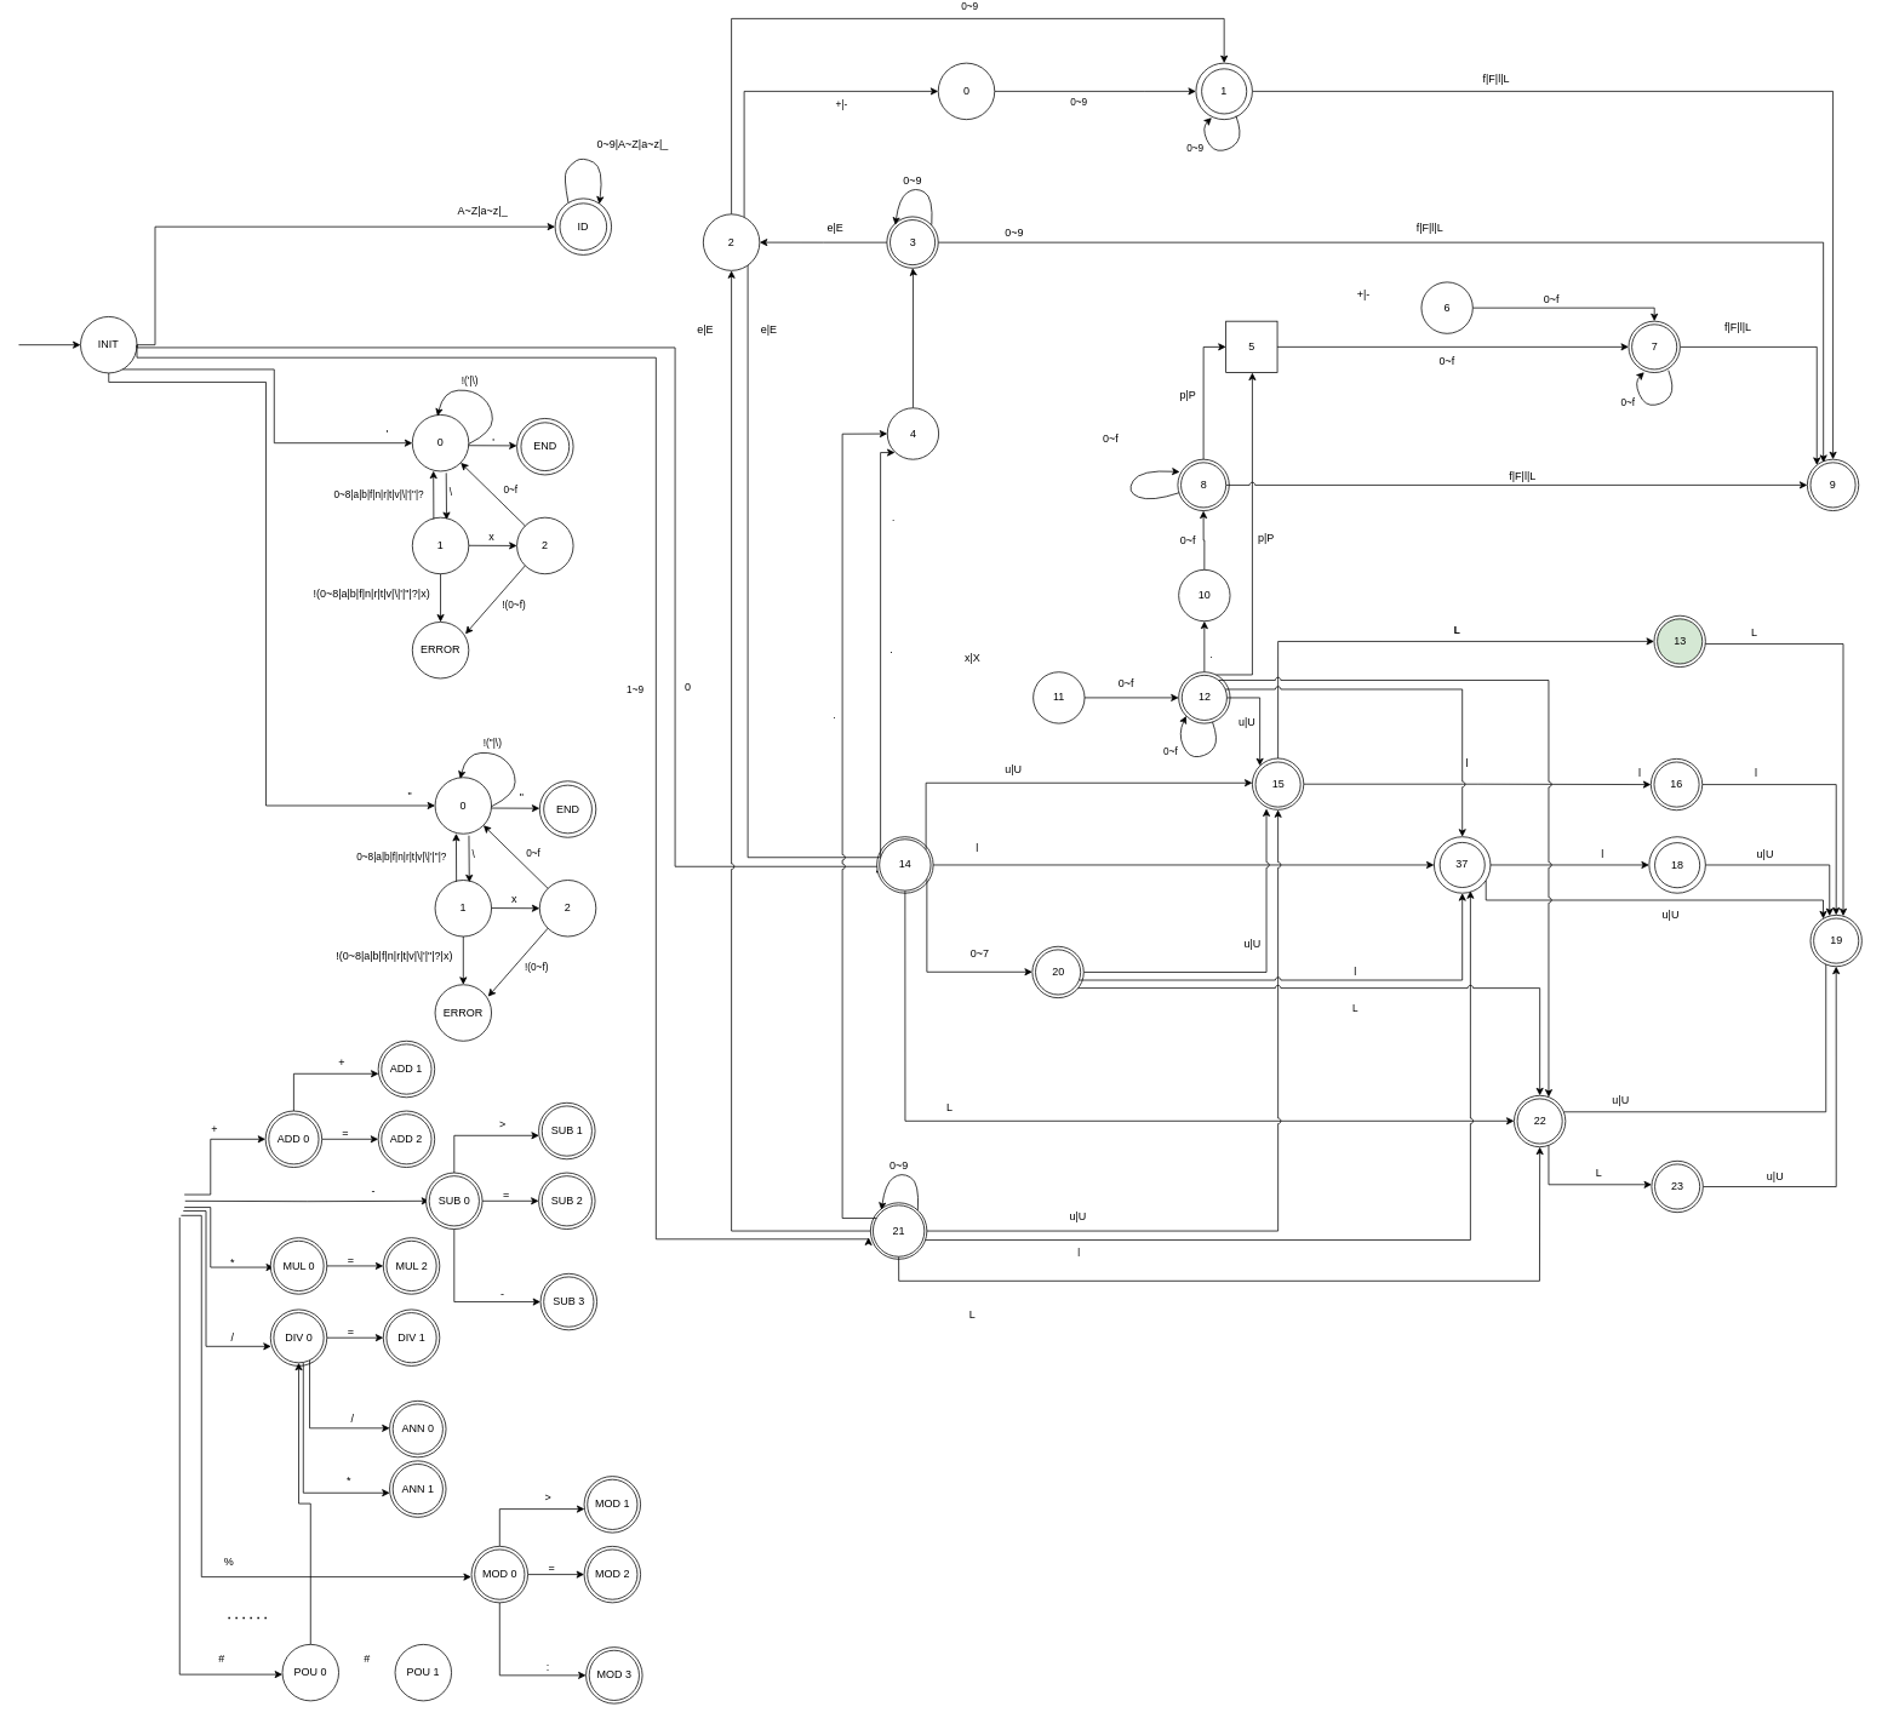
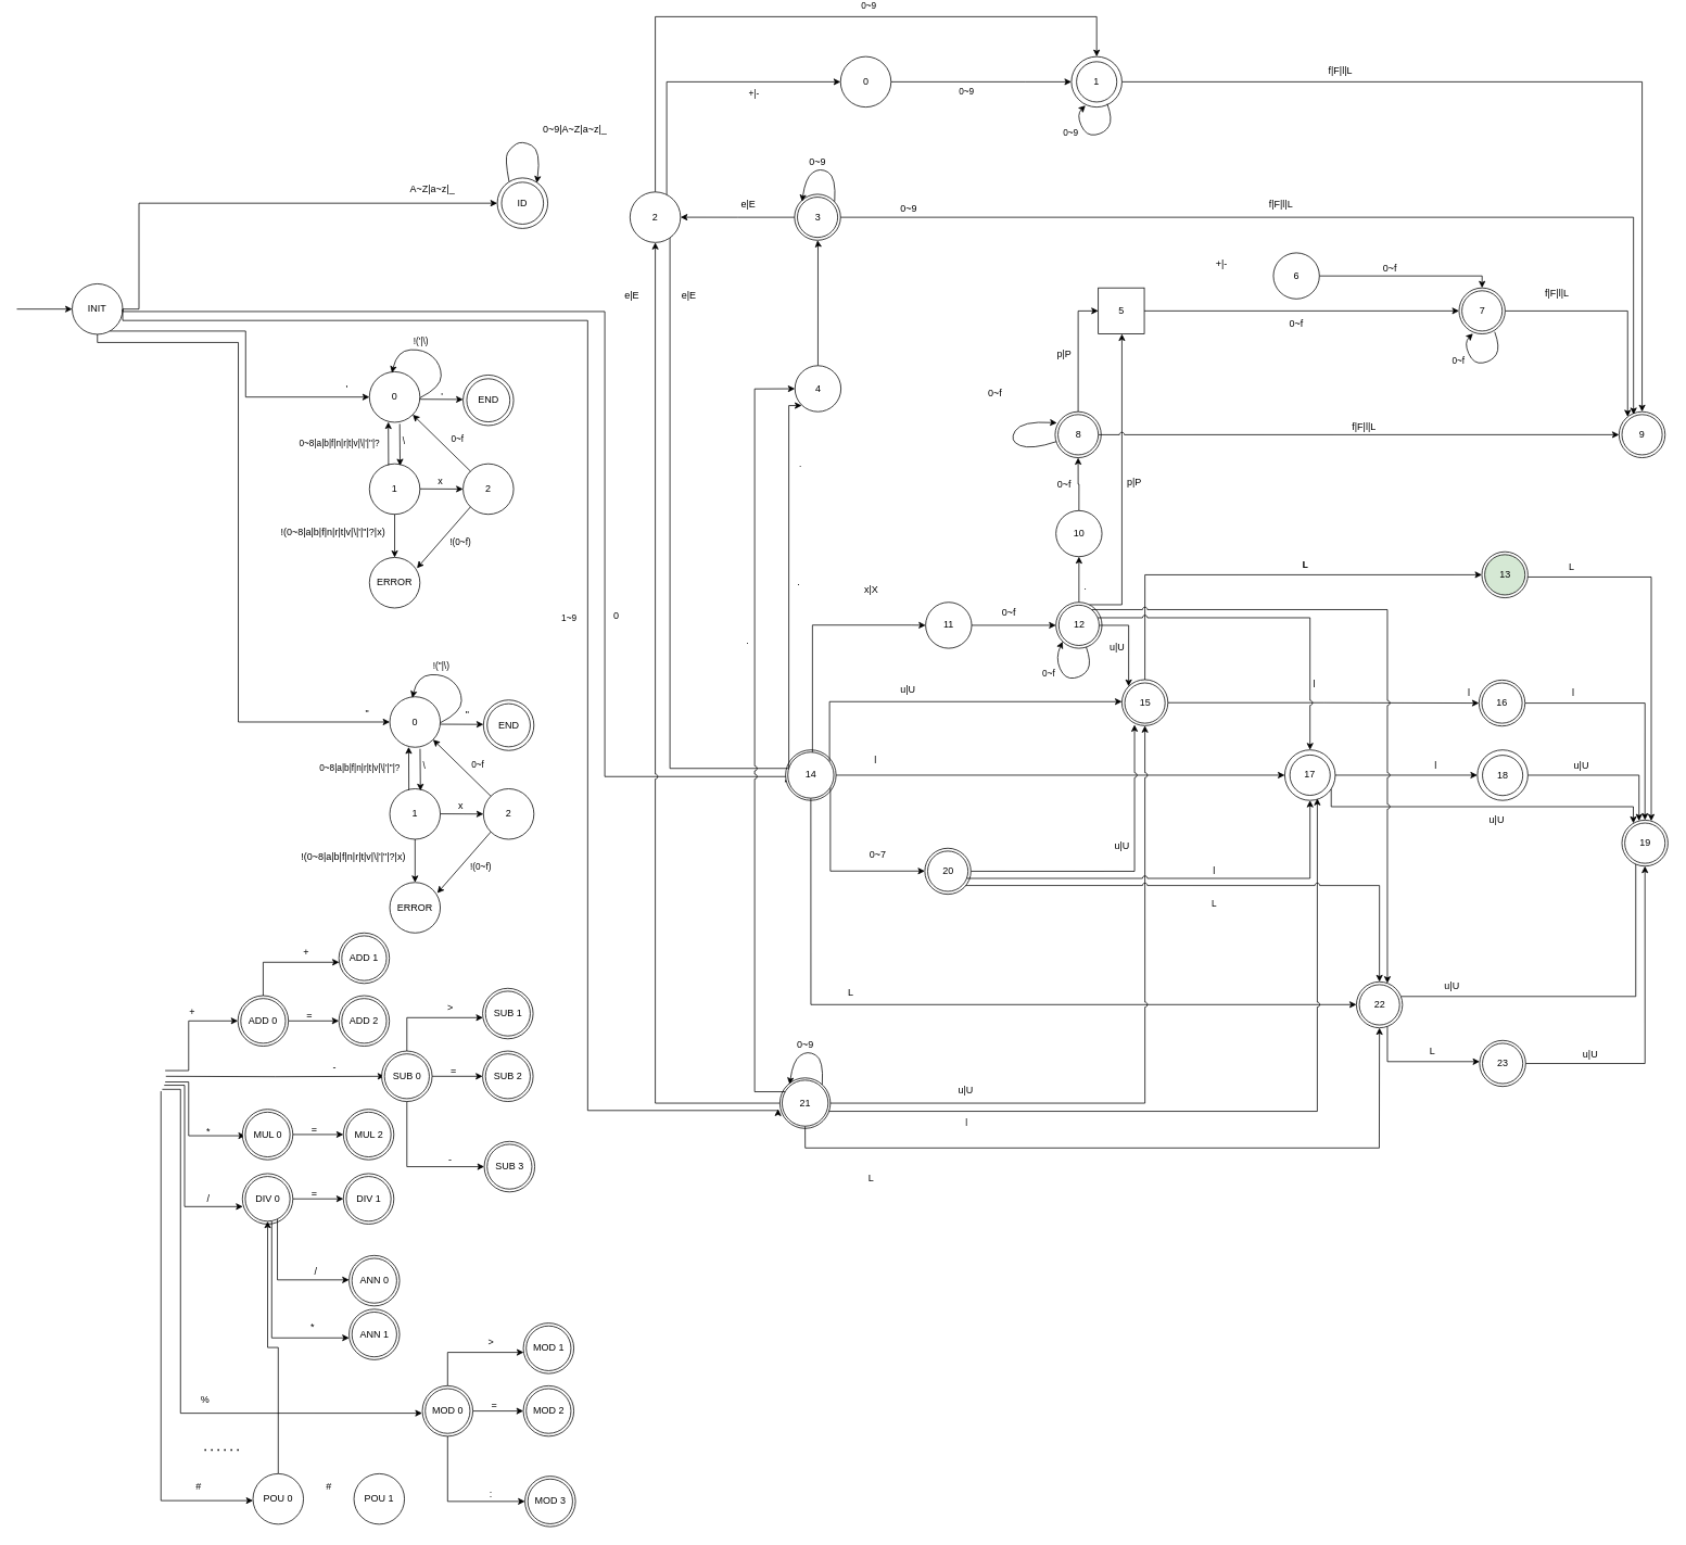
- <mxCell id="10" value="0~9|A~Z|a~z|_" style="text;html=1;align=center;verticalAlign=middle;resizable=0;points=[];autosize=1;strokeColor=none;fillColor=none;" vertex="1" parent="1"><mxGeometry x="647" y="146" width="96" height="26" as="geometry" /></mxCell>
+ <mxCell id="10" value="0~9|A~Z|a~z|_" style="text;html=1;align=center;verticalAlign=middle;resizable=0;points=[];autosize=1;strokeColor=none;fillColor=none;" vertex="1" parent="1"><mxGeometry x="657" y="146" width="96" height="26" as="geometry" /></mxCell>
+ <mxCell id="18" style="edgeStyle=orthogonalEdgeStyle;rounded=0;orthogonalLoop=1;jettySize=auto;html=1;entryX=0;entryY=0.5;entryDx=0;entryDy=0;" edge="1" parent="1" source="24" target="31"><mxGeometry relative="1" as="geometry"><Array as="points"><mxPoint x="997" y="767" /><mxPoint x="1118" y="767" /></Array></mxGeometry></mxCell>
- <mxCell id="94" value="37" style="ellipse;whiteSpace=wrap;html=1;aspect=fixed;" vertex="1" parent="1"><mxGeometry x="1583.25" y="926.53" width="49.5" height="49.5" as="geometry" /></mxCell>
+ <mxCell id="94" value="17" style="ellipse;whiteSpace=wrap;html=1;aspect=fixed;" vertex="1" parent="1"><mxGeometry x="1583.25" y="926.53" width="49.5" height="49.5" as="geometry" /></mxCell>
